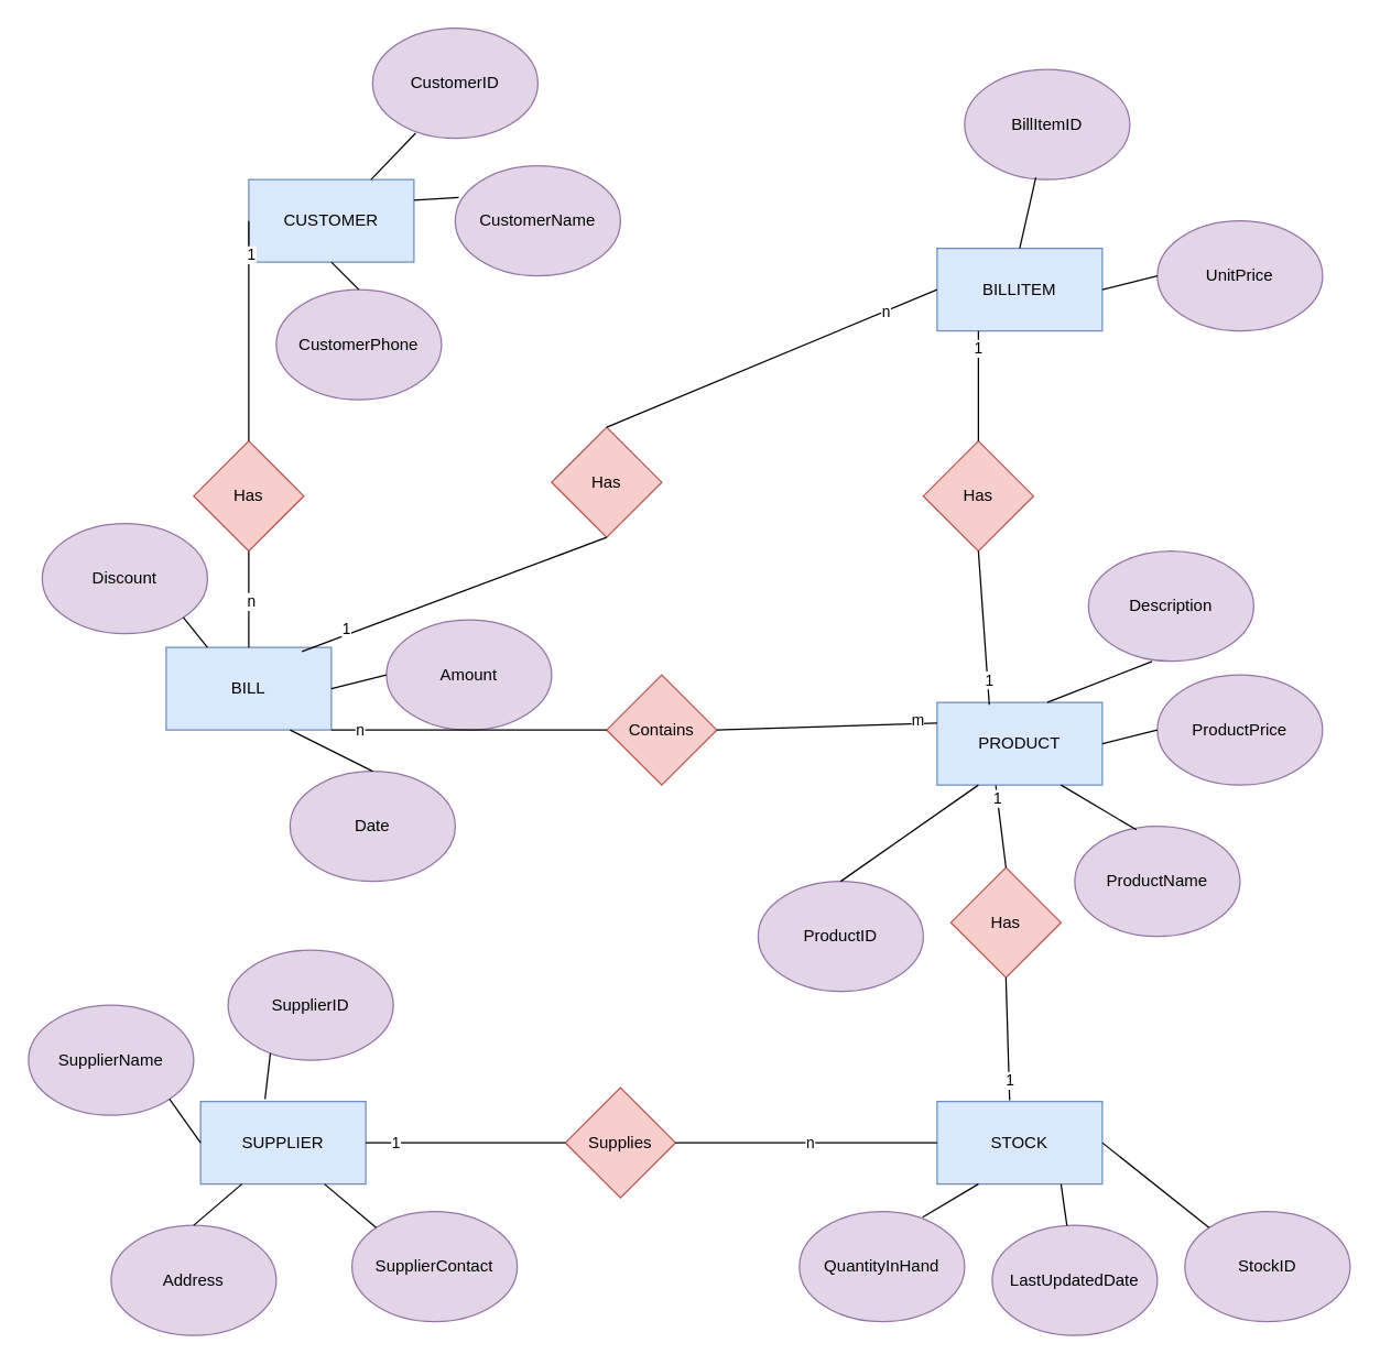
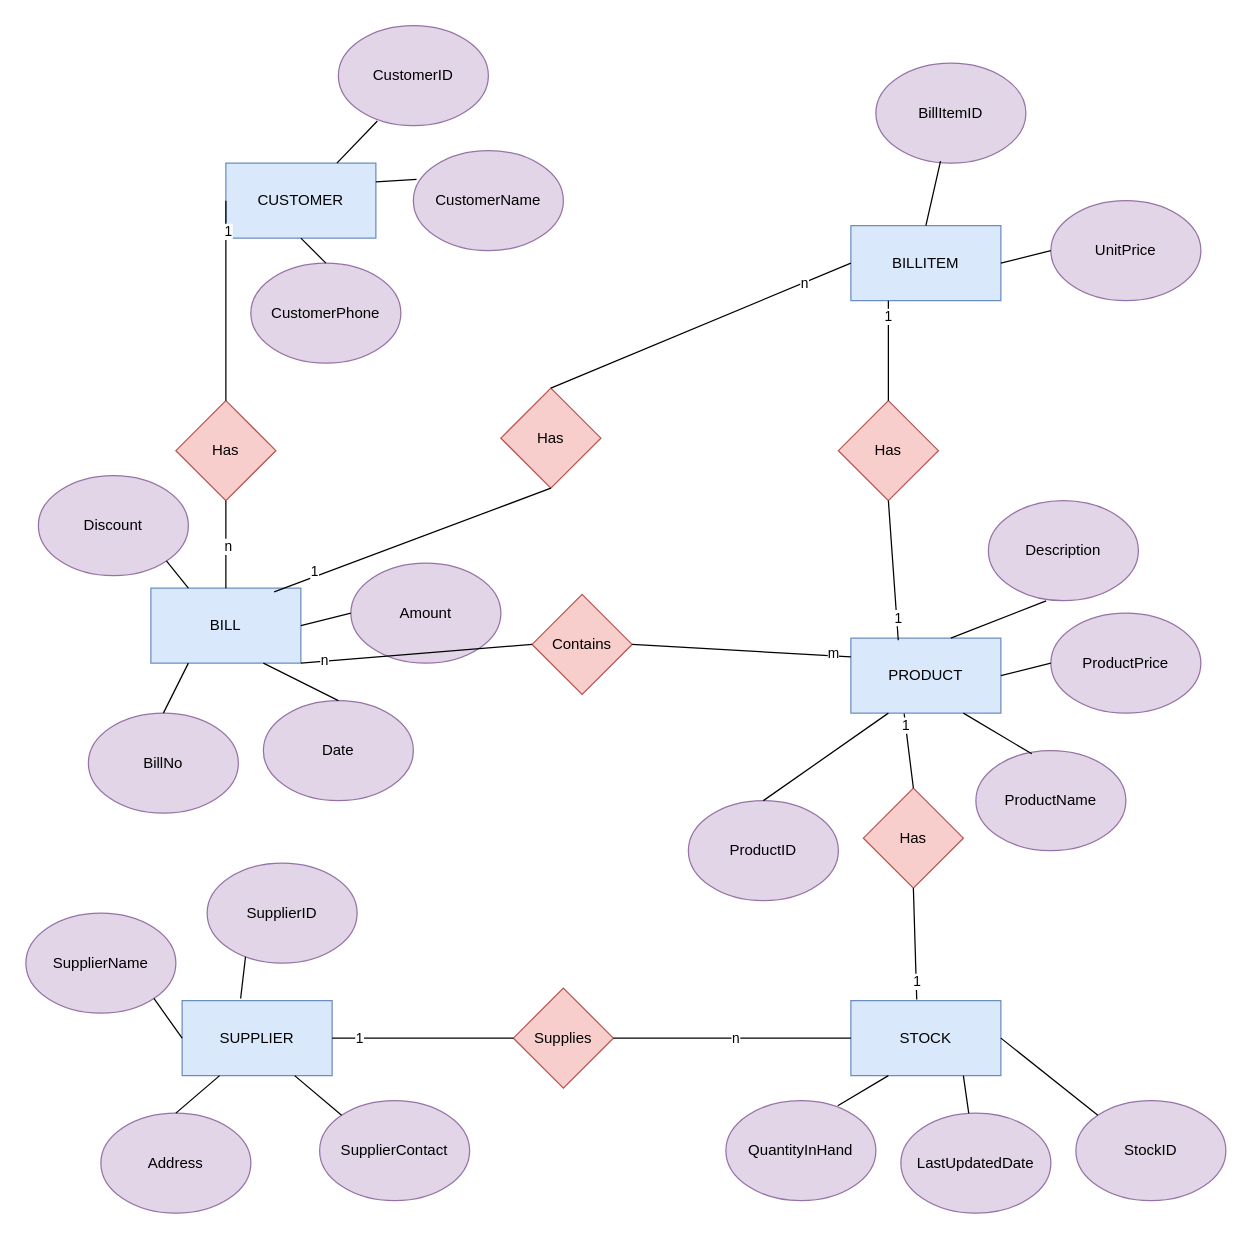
- <mxCell id="53" value="Contains" style="rhombus;whiteSpace=wrap;html=1;fillColor=#f8cecc;strokeColor=#b85450;" vertex="1" parent="1"><mxGeometry x="440" y="490" width="80" height="80" as="geometry" /></mxCell>
+ <mxCell id="53" value="Contains" style="rhombus;whiteSpace=wrap;html=1;fillColor=#f8cecc;strokeColor=#b85450;" vertex="1" parent="1"><mxGeometry x="425" y="475" width="80" height="80" as="geometry" /></mxCell>
+ <mxCell id="7" value="" style="endArrow=none;html=1;rounded=0;entryX=0.25;entryY=1;entryDx=0;entryDy=0;exitX=0.5;exitY=0;exitDx=0;exitDy=0;" edge="1" parent="2" source="4" target="3"><mxGeometry width="50" height="50" relative="1" as="geometry"><mxPoint x="525" y="20" as="sourcePoint" /><mxPoint x="560" y="-10" as="targetPoint" /></mxGeometry></mxCell>
+ <mxCell id="4" value="BillNo" style="ellipse;whiteSpace=wrap;html=1;fillColor=#e1d5e7;strokeColor=#9673a6;" vertex="1" parent="2"><mxGeometry x="40" y="190" width="120" height="80" as="geometry" /></mxCell>
